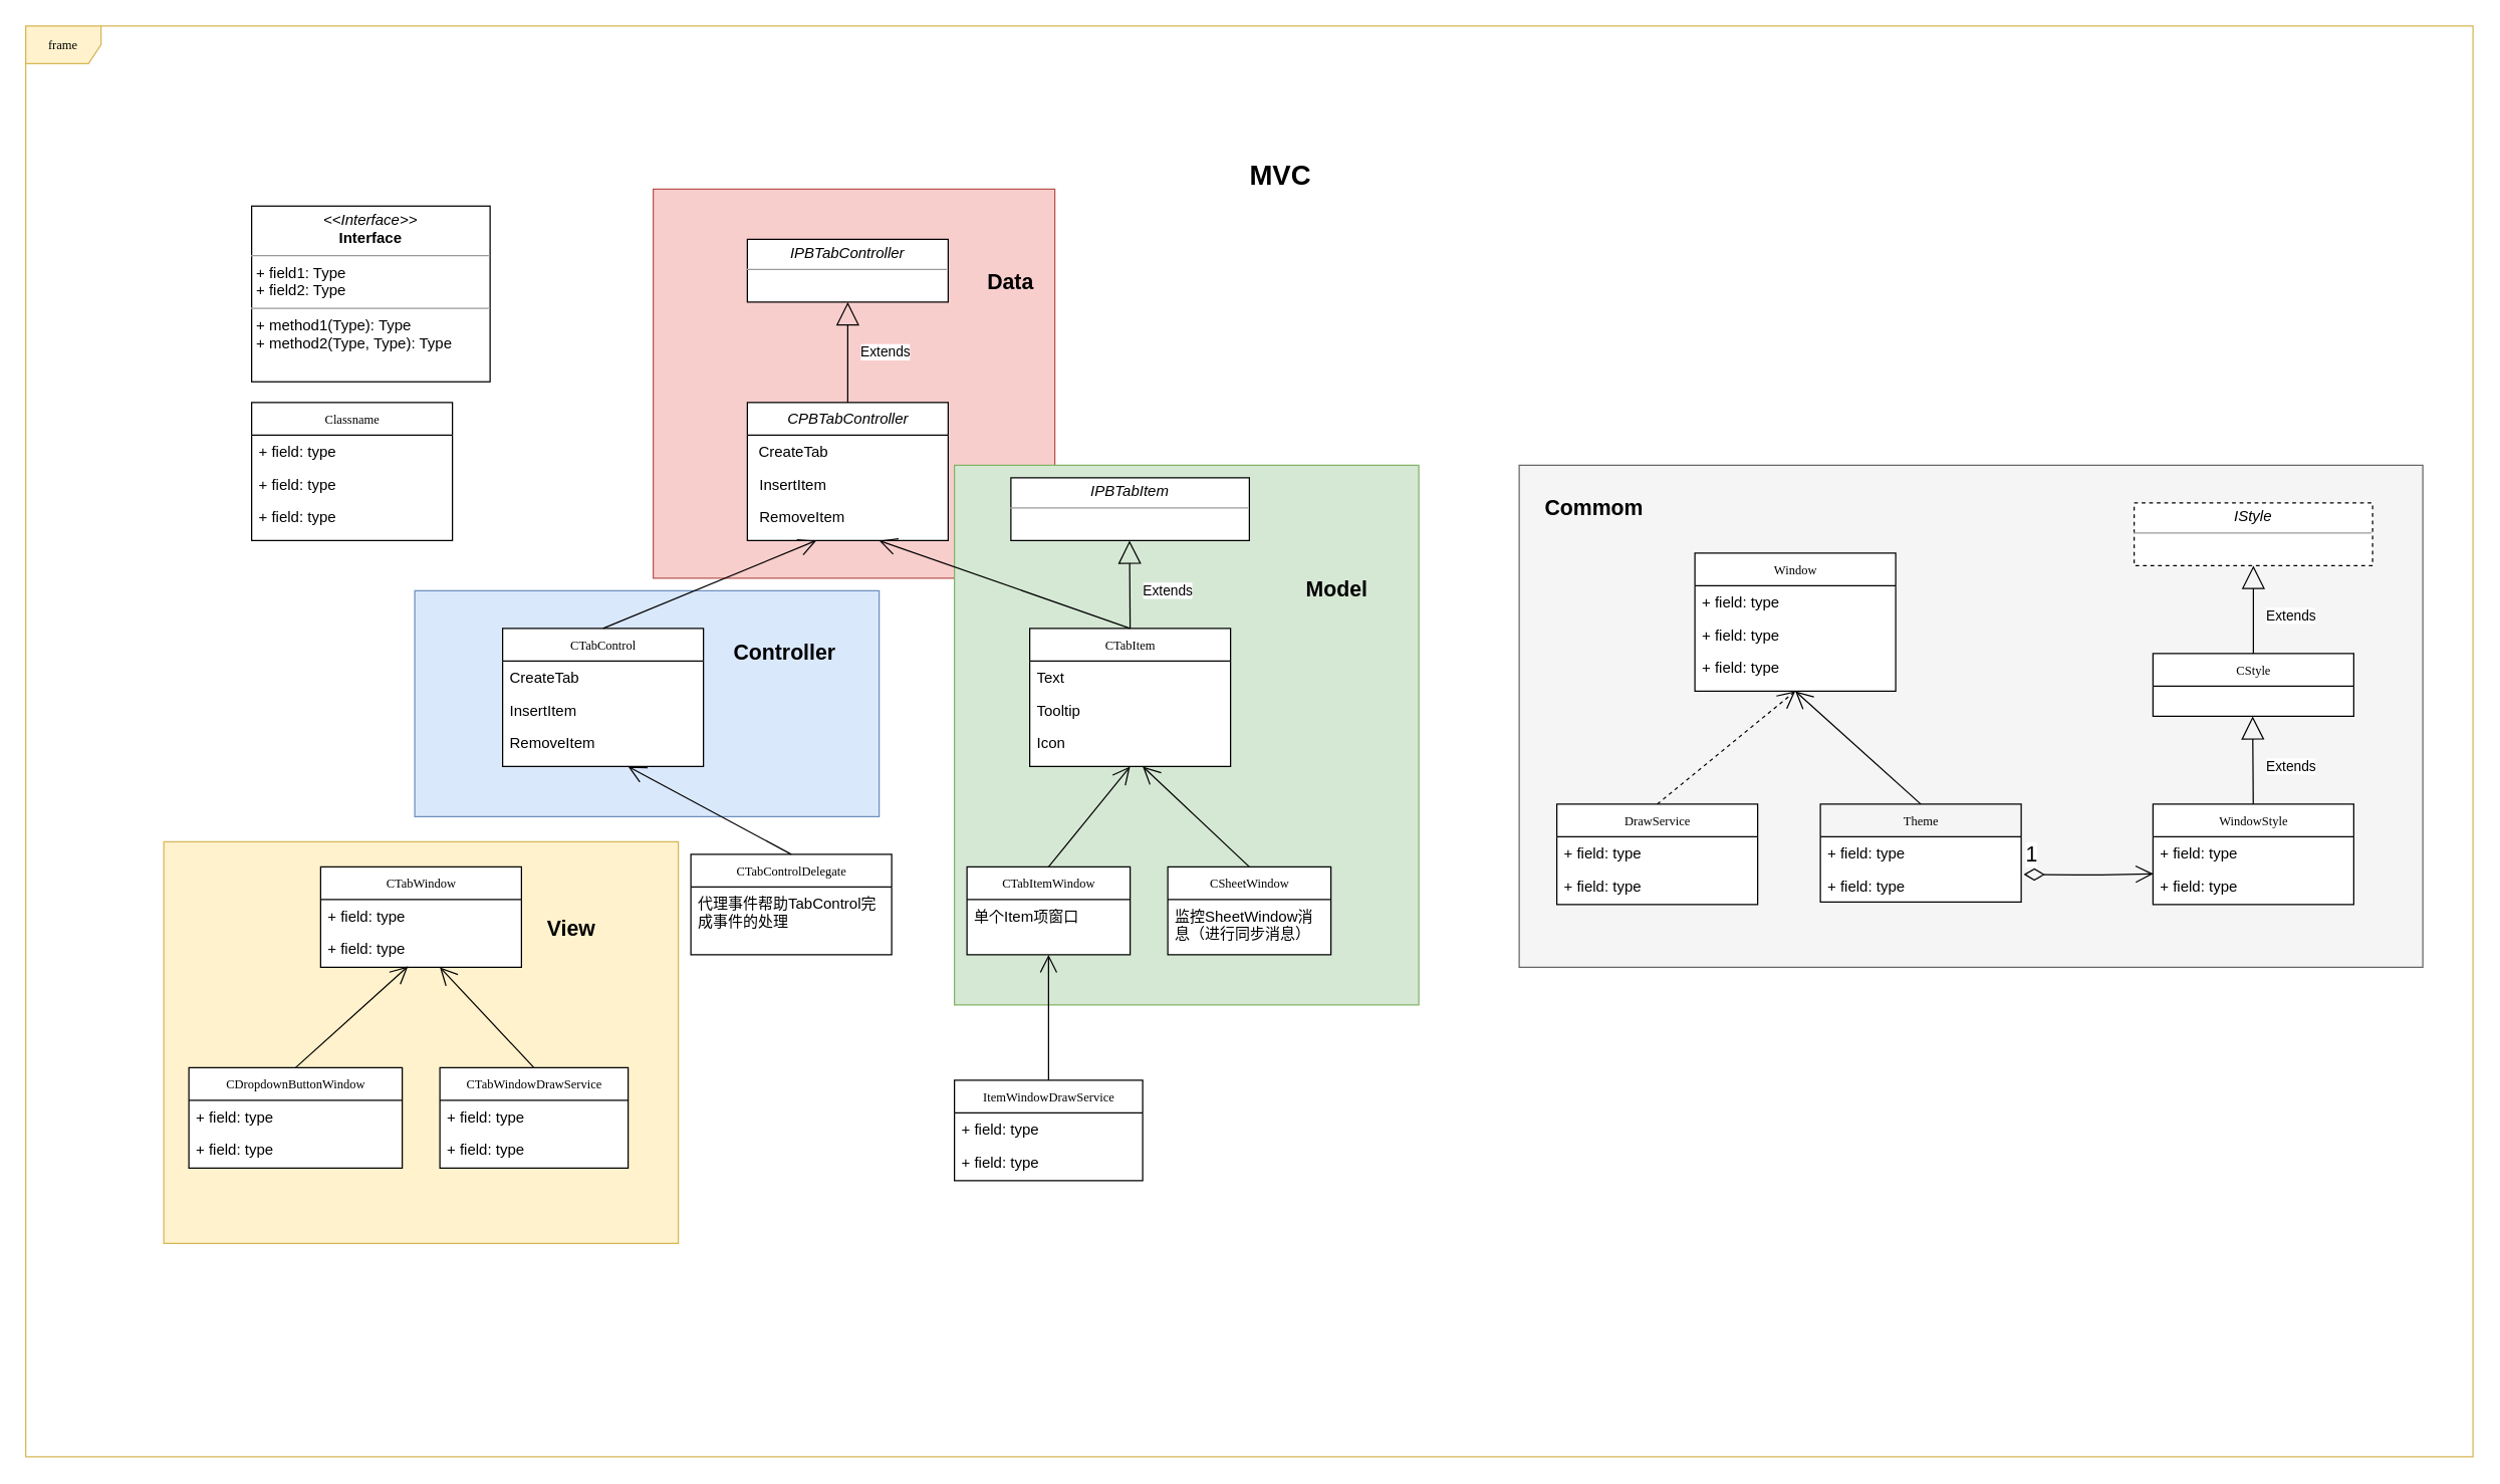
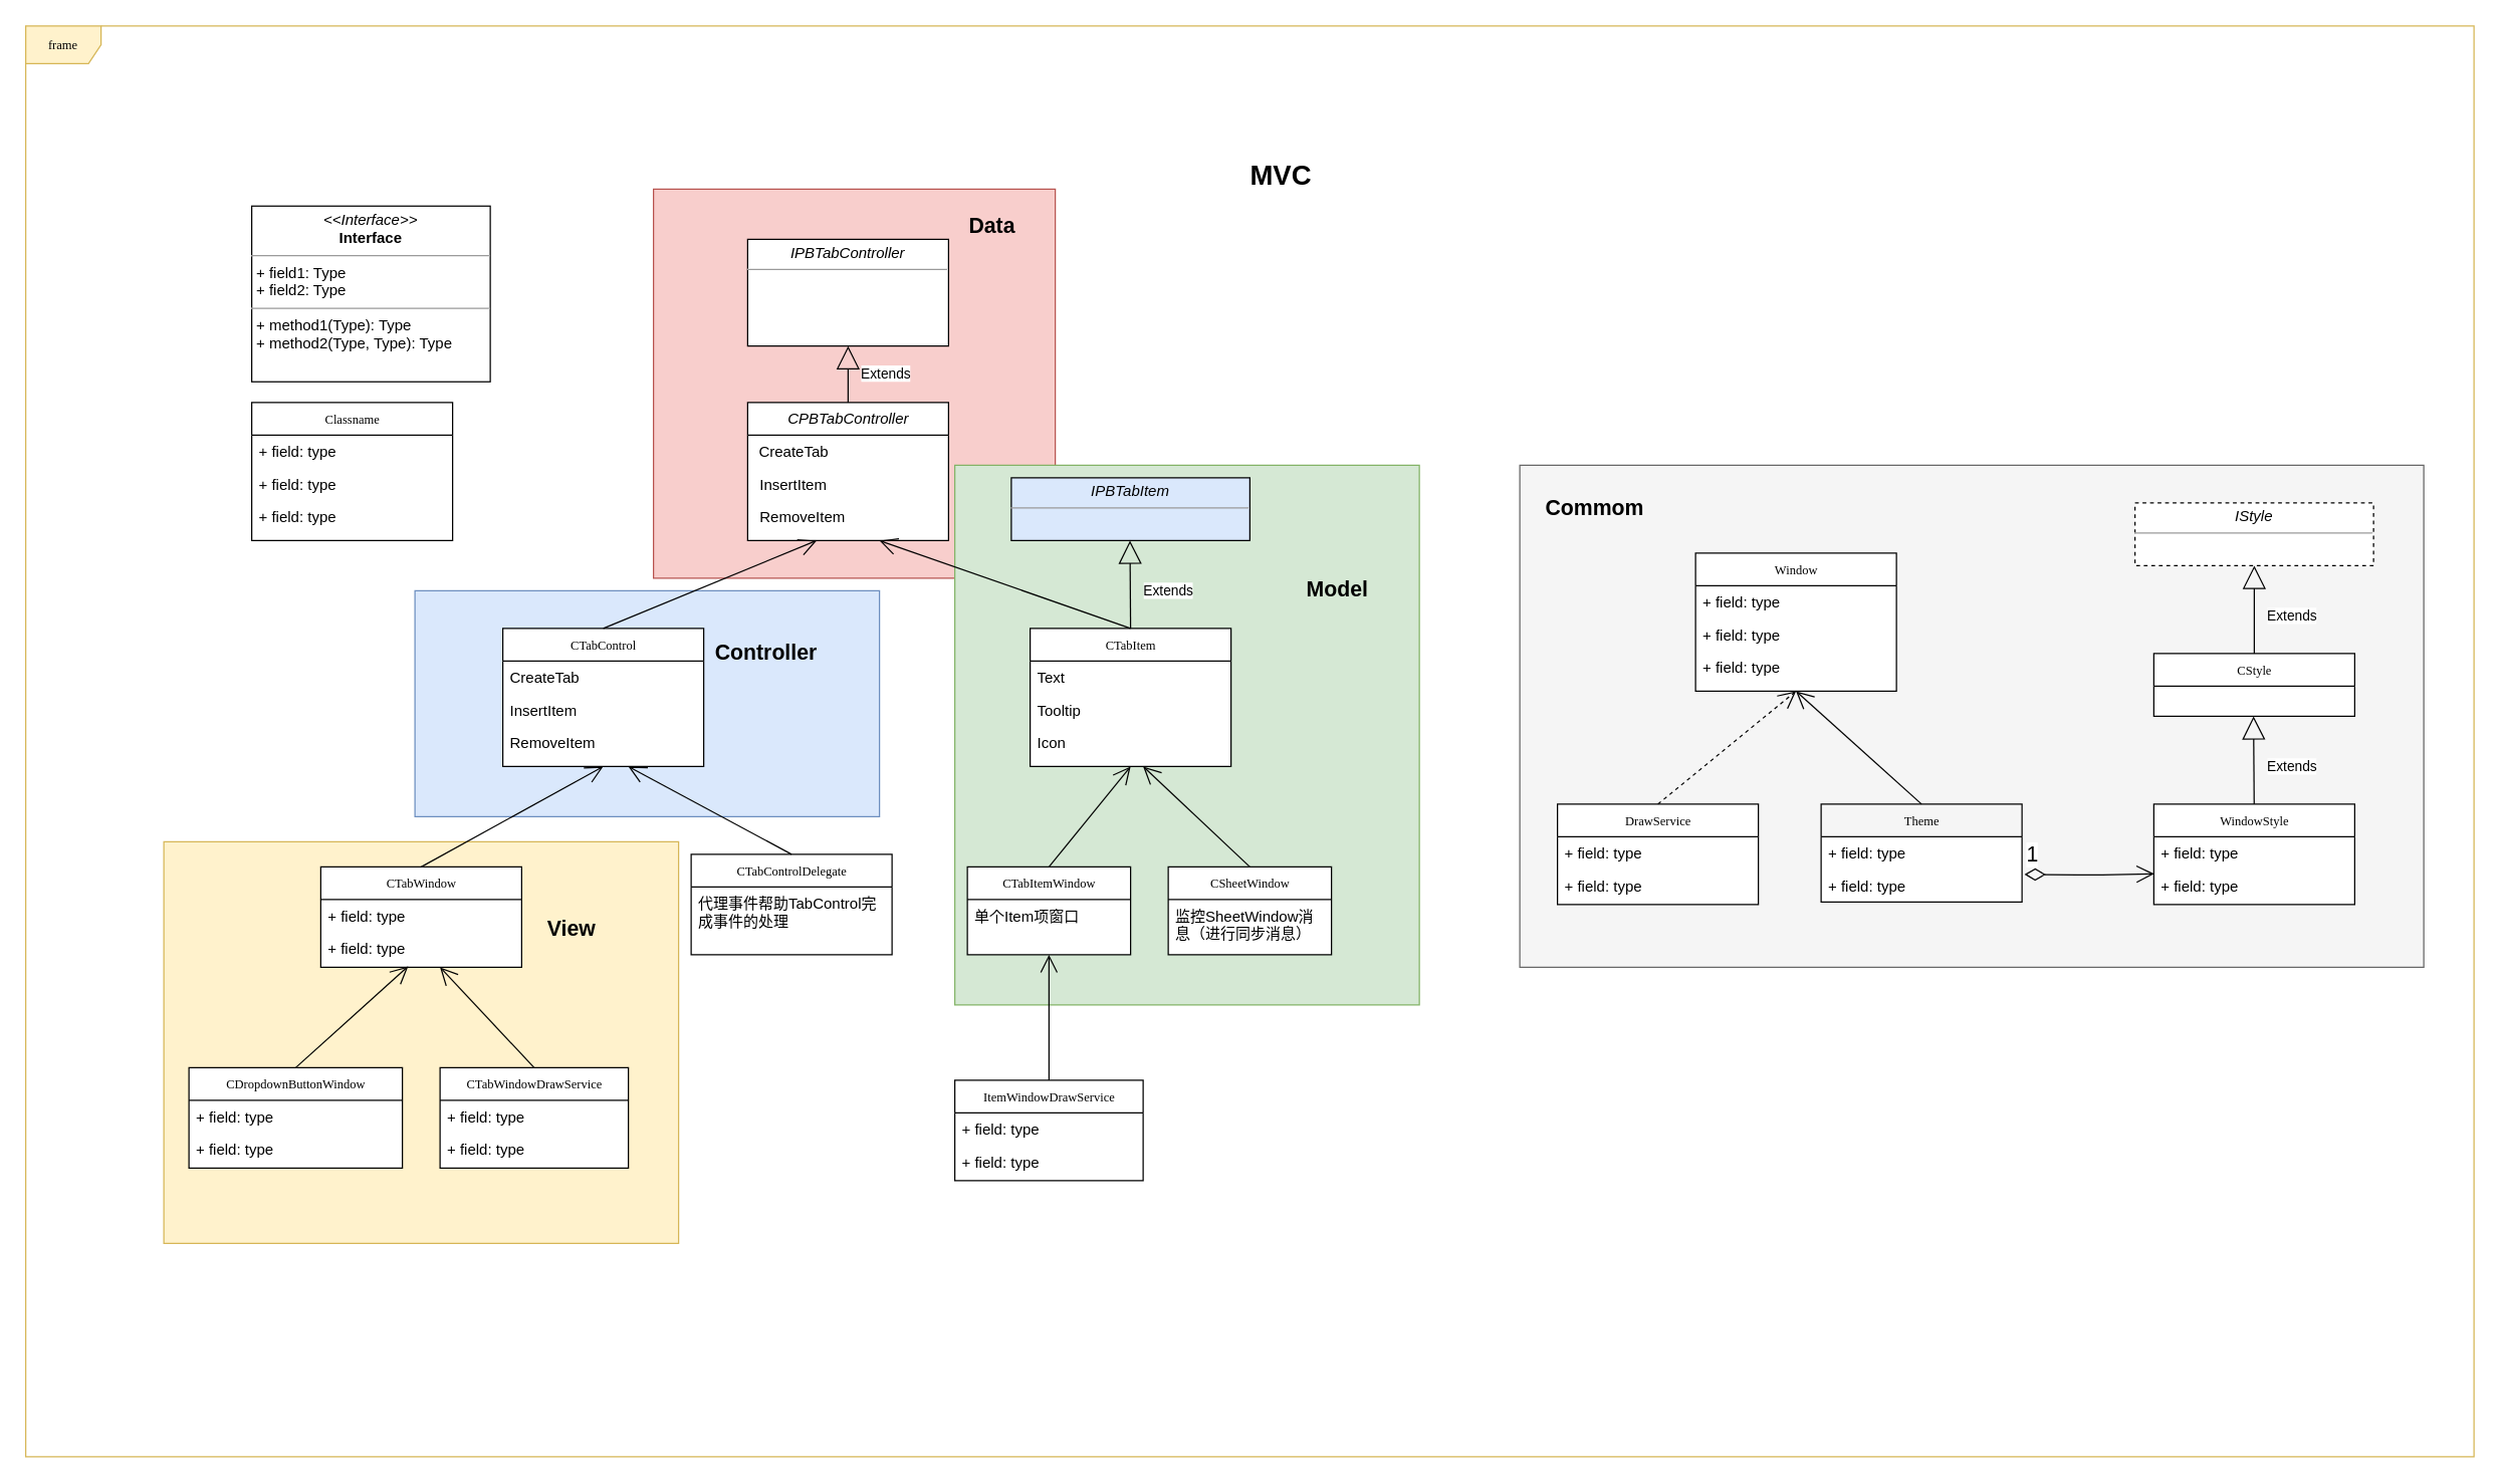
- <mxCell id="22" value="&lt;p style=&quot;margin: 0px ; margin-top: 4px ; text-align: center&quot;&gt;&lt;i&gt;IPBTabController&lt;/i&gt;&lt;/p&gt;&lt;hr size=&quot;1&quot;&gt;&lt;p style=&quot;margin: 0px ; margin-left: 4px&quot;&gt;&lt;br&gt;&lt;/p&gt;" style="verticalAlign=top;align=left;overflow=fill;fontSize=12;fontFamily=Helvetica;html=1;rounded=0;shadow=0;comic=0;labelBackgroundColor=none;strokeWidth=1" parent="1" vertex="1"><mxGeometry x="595" y="190" width="160" height="50" as="geometry" /></mxCell>
+ <mxCell id="22" value="&lt;p style=&quot;margin: 0px ; margin-top: 4px ; text-align: center&quot;&gt;&lt;i&gt;IPBTabController&lt;/i&gt;&lt;/p&gt;&lt;hr size=&quot;1&quot;&gt;&lt;p style=&quot;margin: 0px ; margin-left: 4px&quot;&gt;&lt;br&gt;&lt;/p&gt;" style="verticalAlign=top;align=left;overflow=fill;fontSize=12;fontFamily=Helvetica;html=1;rounded=0;shadow=0;comic=0;labelBackgroundColor=none;strokeWidth=1" parent="1" vertex="1"><mxGeometry x="595" y="190" width="160" height="85" as="geometry" /></mxCell>
- <mxCell id="59" value="&lt;b&gt;Data&lt;/b&gt;" style="text;html=1;strokeColor=none;fillColor=none;align=center;verticalAlign=middle;whiteSpace=wrap;rounded=0;fontSize=17;" vertex="1" parent="1"><mxGeometry x="785" y="215" width="40" height="20" as="geometry" /></mxCell>
+ <mxCell id="59" value="&lt;b&gt;Data&lt;/b&gt;" style="text;html=1;strokeColor=none;fillColor=none;align=center;verticalAlign=middle;whiteSpace=wrap;rounded=0;fontSize=17;" vertex="1" parent="1"><mxGeometry x="770" y="170" width="40" height="20" as="geometry" /></mxCell>
- <mxCell id="23" value="&lt;p style=&quot;margin: 0px ; margin-top: 4px ; text-align: center&quot;&gt;&lt;i&gt;IPBTabItem&lt;/i&gt;&lt;/p&gt;&lt;hr size=&quot;1&quot;&gt;&lt;p style=&quot;margin: 0px ; margin-left: 4px&quot;&gt;&lt;br&gt;&lt;/p&gt;" style="verticalAlign=top;align=left;overflow=fill;fontSize=12;fontFamily=Helvetica;html=1;rounded=0;shadow=0;comic=0;labelBackgroundColor=none;strokeWidth=1" parent="1" vertex="1"><mxGeometry x="805" y="380" width="190" height="50" as="geometry" /></mxCell>
+ <mxCell id="23" value="&lt;p style=&quot;margin: 0px ; margin-top: 4px ; text-align: center&quot;&gt;&lt;i&gt;IPBTabItem&lt;/i&gt;&lt;/p&gt;&lt;hr size=&quot;1&quot;&gt;&lt;p style=&quot;margin: 0px ; margin-left: 4px&quot;&gt;&lt;br&gt;&lt;/p&gt;" style="verticalAlign=top;align=left;overflow=fill;fontSize=12;fontFamily=Helvetica;html=1;rounded=0;shadow=0;comic=0;labelBackgroundColor=none;strokeWidth=1;fillColor=#dae8fc;" parent="1" vertex="1"><mxGeometry x="805" y="380" width="190" height="50" as="geometry" /></mxCell>
- <mxCell id="56" value="Controller" style="text;html=1;strokeColor=none;fillColor=none;align=center;verticalAlign=middle;whiteSpace=wrap;rounded=0;fontStyle=1;fontSize=17;" vertex="1" parent="1"><mxGeometry x="605" y="510" width="40" height="20" as="geometry" /></mxCell>
+ <mxCell id="56" value="Controller" style="text;html=1;strokeColor=none;fillColor=none;align=center;verticalAlign=middle;whiteSpace=wrap;rounded=0;fontStyle=1;fontSize=17;" vertex="1" parent="1"><mxGeometry x="590" y="510" width="40" height="20" as="geometry" /></mxCell>
+ <mxCell id="38" value="" style="endArrow=open;endFill=1;endSize=12;html=1;exitX=0.5;exitY=0;exitDx=0;exitDy=0;entryX=0.5;entryY=1;entryDx=0;entryDy=0;" edge="1" parent="1" source="16" target="12"><mxGeometry width="160" relative="1" as="geometry"><mxPoint x="380" y="690" as="sourcePoint" /><mxPoint x="550" y="620" as="targetPoint" /></mxGeometry></mxCell>
